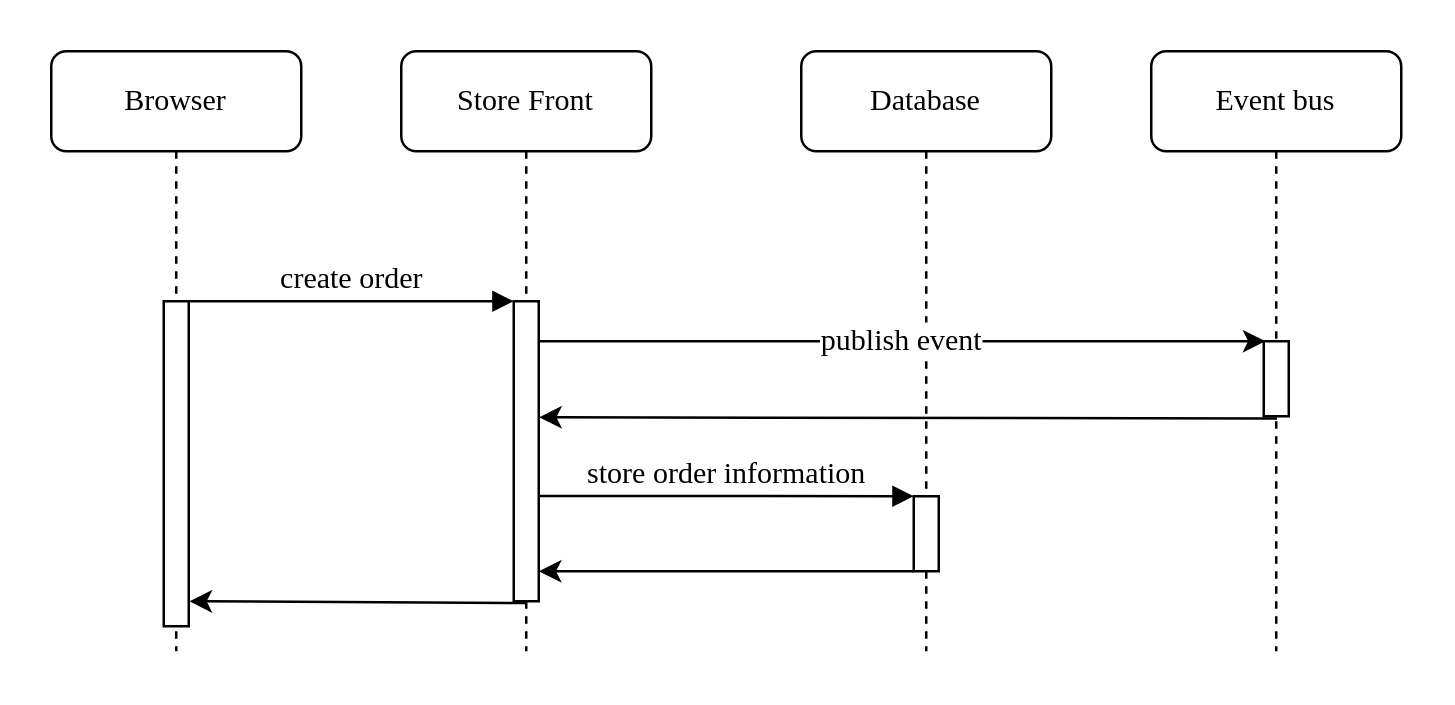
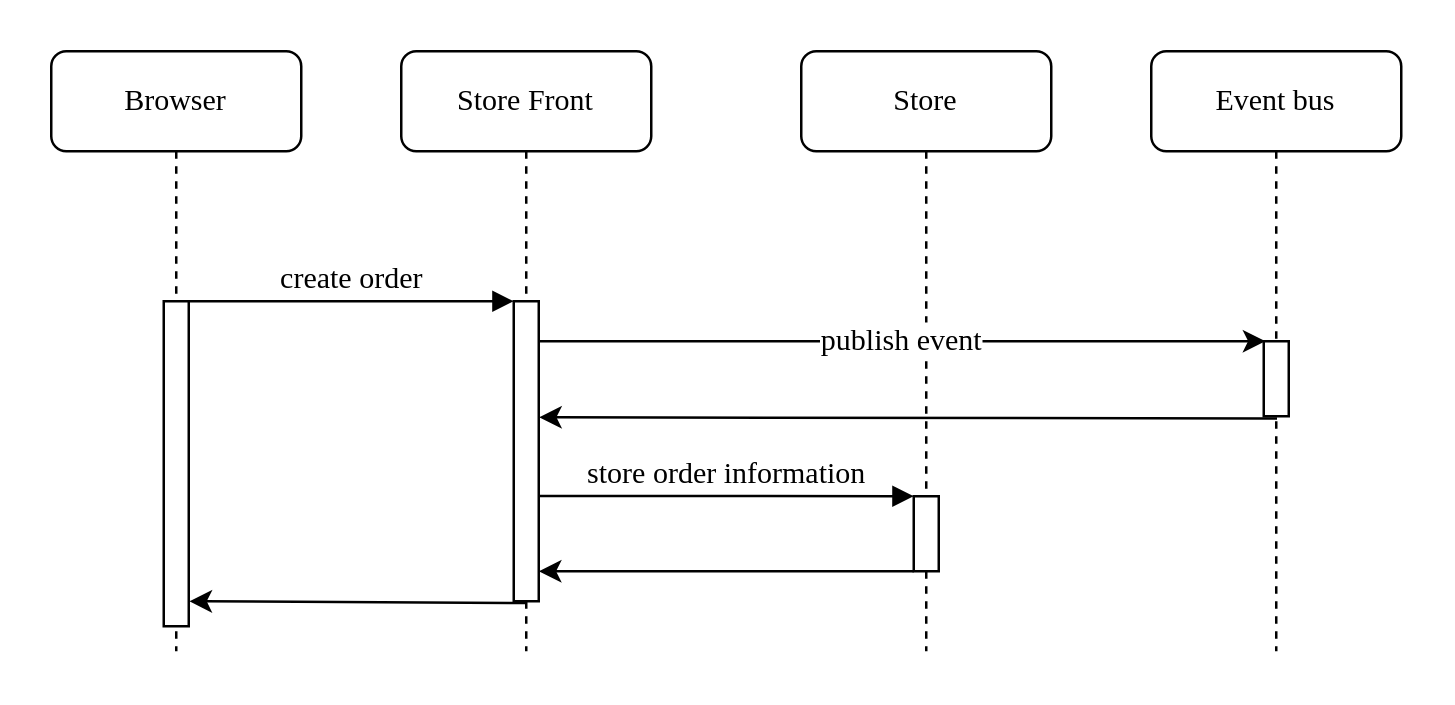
- <mxCell id="4" value="Database" style="shape=umlLifeline;perimeter=lifelinePerimeter;whiteSpace=wrap;html=1;container=1;collapsible=0;recursiveResize=0;outlineConnect=0;rounded=1;shadow=0;comic=0;labelBackgroundColor=none;strokeWidth=1;fontFamily=Ubuntu;fontSize=12;align=center;" parent="1" vertex="1"><mxGeometry x="320" y="20" width="100" height="240" as="geometry" /></mxCell>
+ <mxCell id="4" value="Store" style="shape=umlLifeline;perimeter=lifelinePerimeter;whiteSpace=wrap;html=1;container=1;collapsible=0;recursiveResize=0;outlineConnect=0;rounded=1;shadow=0;comic=0;labelBackgroundColor=none;strokeWidth=1;fontFamily=Ubuntu;fontSize=12;align=center;" parent="1" vertex="1"><mxGeometry x="320" y="20" width="100" height="240" as="geometry" /></mxCell>
